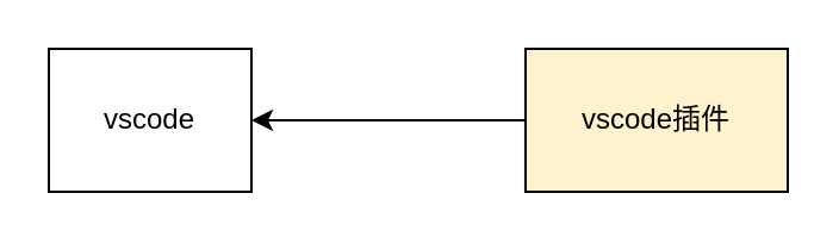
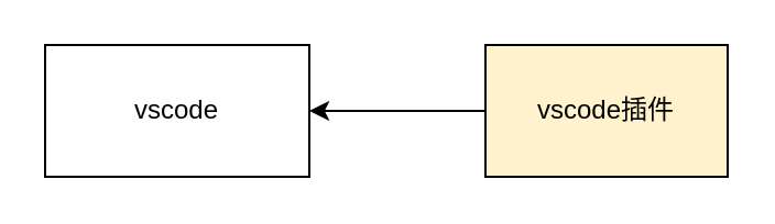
- <mxCell id="2" value="vscode" style="rounded=0;whiteSpace=wrap;html=1;" parent="1" vertex="1"><mxGeometry x="20" y="20" width="85" height="60" as="geometry" /></mxCell>
+ <mxCell id="2" value="vscode" style="rounded=0;whiteSpace=wrap;html=1;" parent="1" vertex="1"><mxGeometry x="20" y="20" width="120" height="60" as="geometry" /></mxCell>
